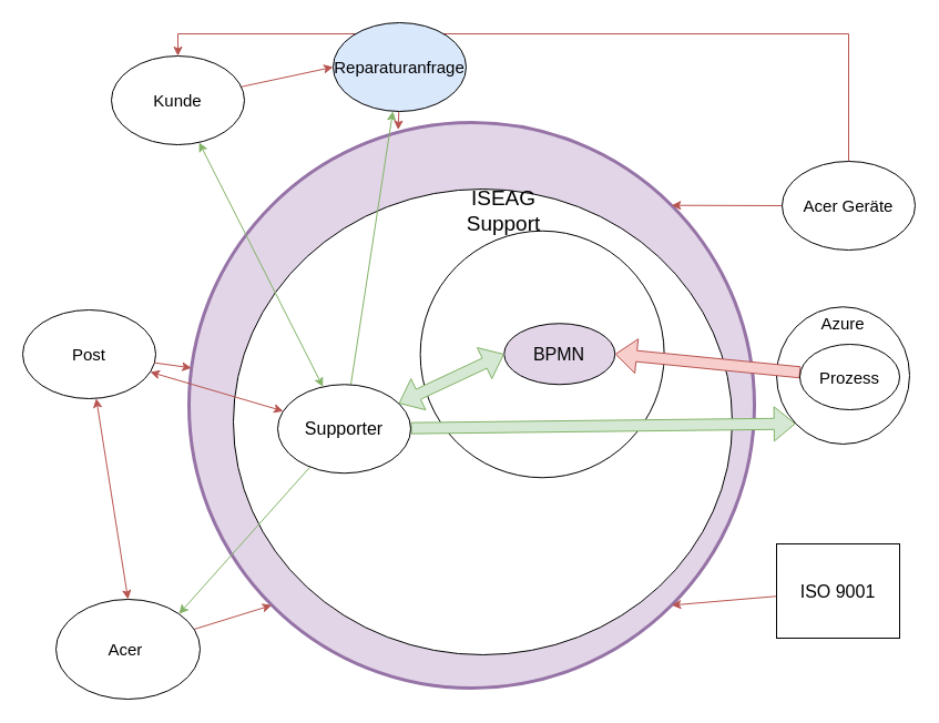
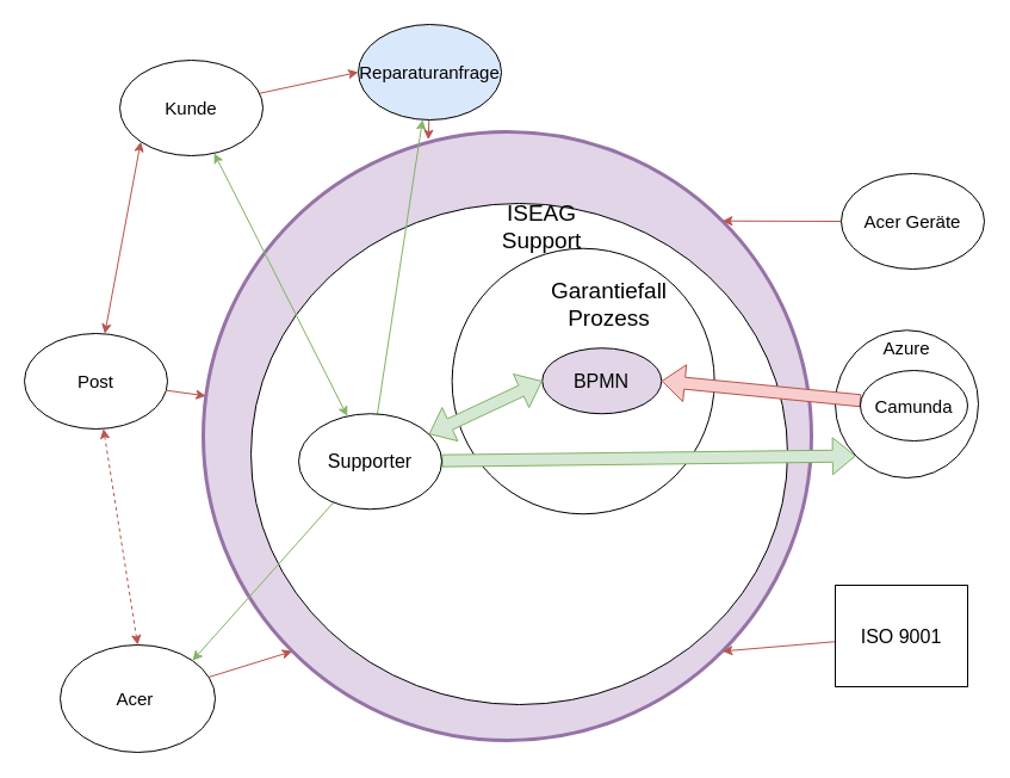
- <mxCell id="16" style="rounded=0;orthogonalLoop=1;jettySize=auto;html=1;entryX=0.5;entryY=0;entryDx=0;entryDy=0;fillColor=#f8cecc;strokeColor=#b85450;exitX=0.5;exitY=0;exitDx=0;exitDy=0;edgeStyle=orthogonalEdgeStyle;" edge="1" parent="1" source="17" target="20"><mxGeometry relative="1" as="geometry" /></mxCell>
+ <mxCell id="5" value="&lt;font style=&quot;font-size: 19px;&quot;&gt;Garantiefall Prozess&lt;/font&gt;" style="text;html=1;strokeColor=none;fillColor=none;align=center;verticalAlign=middle;whiteSpace=wrap;rounded=0;" vertex="1" parent="1"><mxGeometry x="465.75" y="220" width="88.5" height="70" as="geometry" /></mxCell>
- <mxCell id="31" value="&lt;font style=&quot;font-size: 15px;&quot;&gt;Prozess&lt;/font&gt;" style="ellipse;whiteSpace=wrap;html=1;" vertex="1" parent="1"><mxGeometry x="721" y="310" width="90" height="59" as="geometry" /></mxCell>
+ <mxCell id="31" value="&lt;font style=&quot;font-size: 15px;&quot;&gt;Camunda&lt;/font&gt;" style="ellipse;whiteSpace=wrap;html=1;" vertex="1" parent="1"><mxGeometry x="721" y="310" width="90" height="59" as="geometry" /></mxCell>
- <mxCell id="23" style="rounded=0;orthogonalLoop=1;jettySize=auto;html=1;fillColor=#f8cecc;strokeColor=#b85450;startArrow=classic;startFill=1;" edge="1" parent="1" source="25" target="14"><mxGeometry relative="1" as="geometry" /></mxCell>
+ <mxCell id="23" style="rounded=0;orthogonalLoop=1;jettySize=auto;html=1;entryX=0;entryY=1;entryDx=0;entryDy=0;fillColor=#f8cecc;strokeColor=#b85450;startArrow=classic;startFill=1;" edge="1" parent="1" source="25" target="20"><mxGeometry relative="1" as="geometry" /></mxCell>
- <mxCell id="24" style="rounded=0;orthogonalLoop=1;jettySize=auto;html=1;entryX=0.5;entryY=0;entryDx=0;entryDy=0;startArrow=classic;startFill=1;fillColor=#f8cecc;strokeColor=#b85450;" edge="1" parent="1" source="25" target="22"><mxGeometry relative="1" as="geometry" /></mxCell>
+ <mxCell id="24" style="rounded=0;orthogonalLoop=1;jettySize=auto;html=1;entryX=0.5;entryY=0;entryDx=0;entryDy=0;startArrow=classic;startFill=1;fillColor=#f8cecc;strokeColor=#b85450;dashed=1;" edge="1" parent="1" source="25" target="22"><mxGeometry relative="1" as="geometry" /></mxCell>
